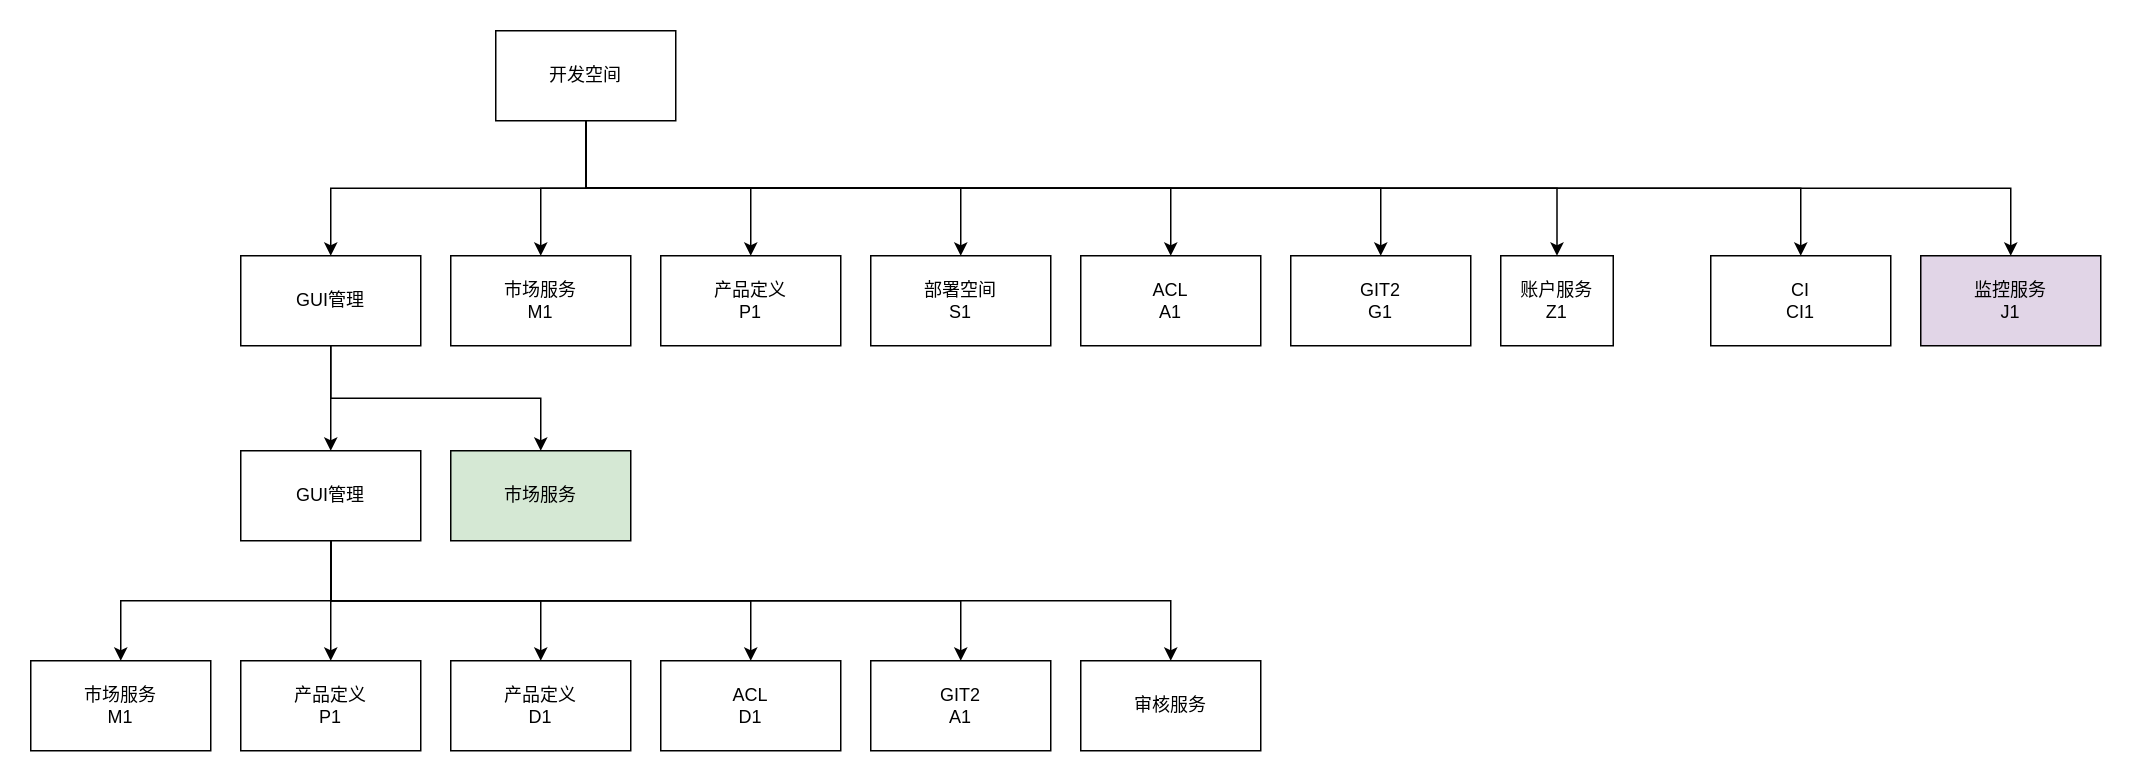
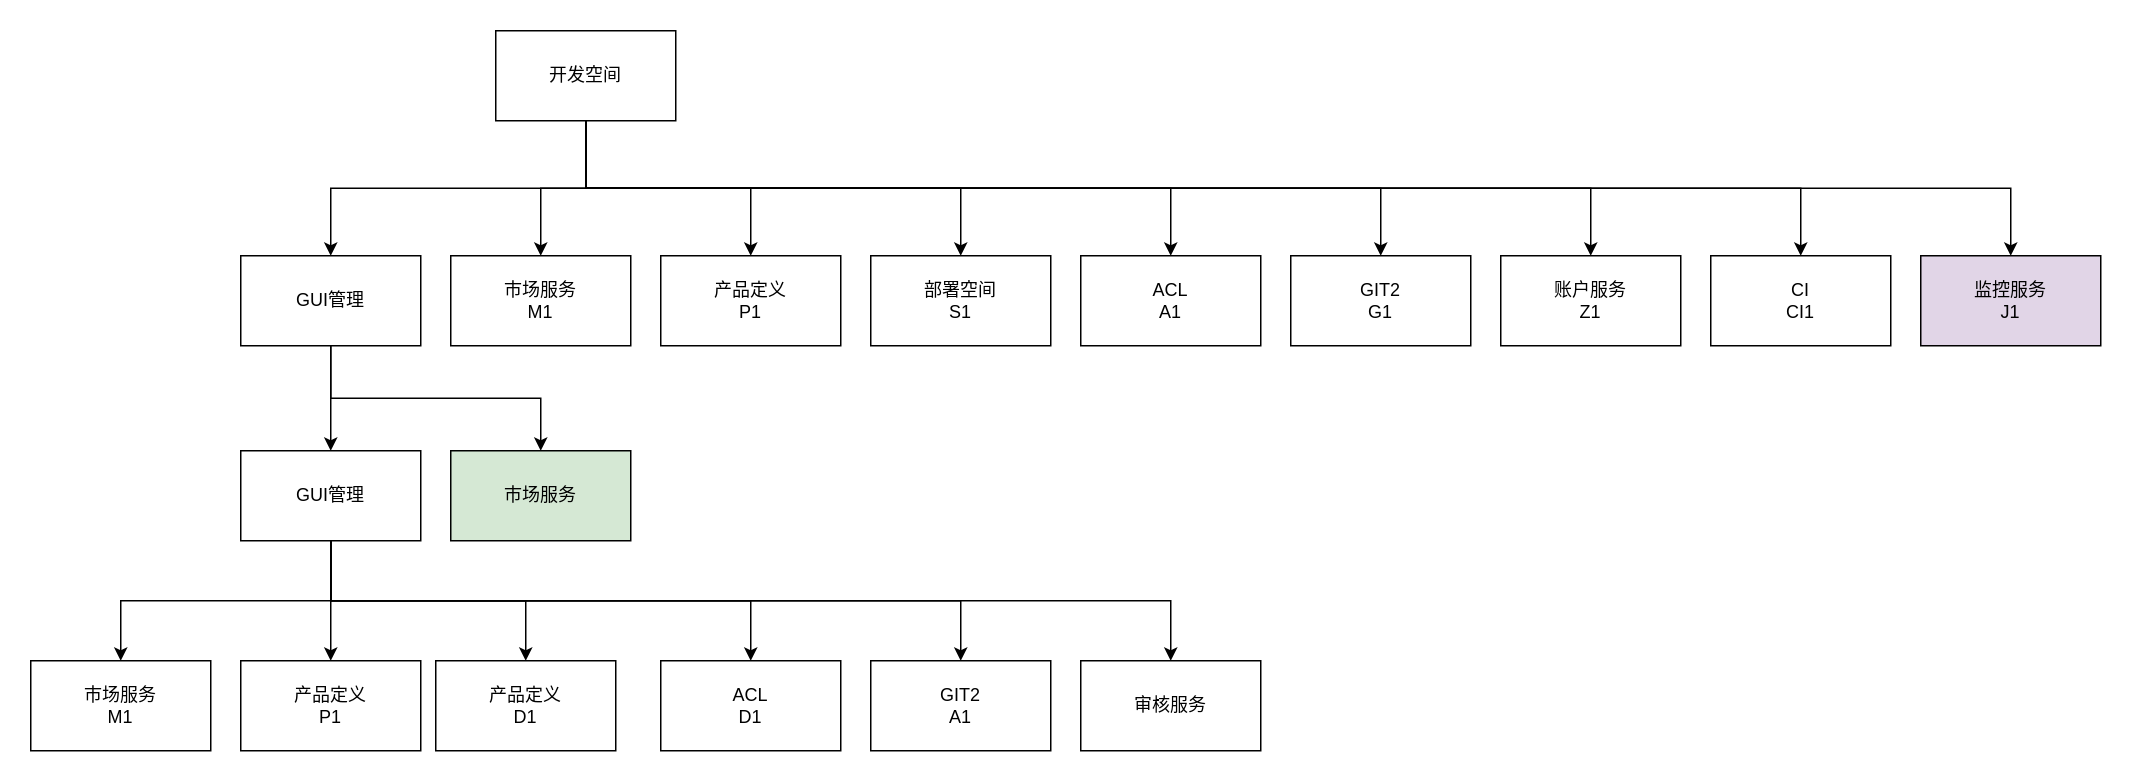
- <mxCell id="20" value="账户服务&lt;br&gt;Z1" style="rounded=0;whiteSpace=wrap;html=1;" vertex="1" parent="1"><mxGeometry x="1000" y="170" width="75" height="60" as="geometry" /></mxCell>
+ <mxCell id="20" value="账户服务&lt;br&gt;Z1" style="rounded=0;whiteSpace=wrap;html=1;" vertex="1" parent="1"><mxGeometry x="1000" y="170" width="120" height="60" as="geometry" /></mxCell>
- <mxCell id="33" value="产品定义&lt;br&gt;D1" style="rounded=0;whiteSpace=wrap;html=1;" vertex="1" parent="1"><mxGeometry x="300" y="440" width="120" height="60" as="geometry" /></mxCell>
+ <mxCell id="33" value="产品定义&lt;br&gt;D1" style="rounded=0;whiteSpace=wrap;html=1;" vertex="1" parent="1"><mxGeometry x="290" y="440" width="120" height="60" as="geometry" /></mxCell>
